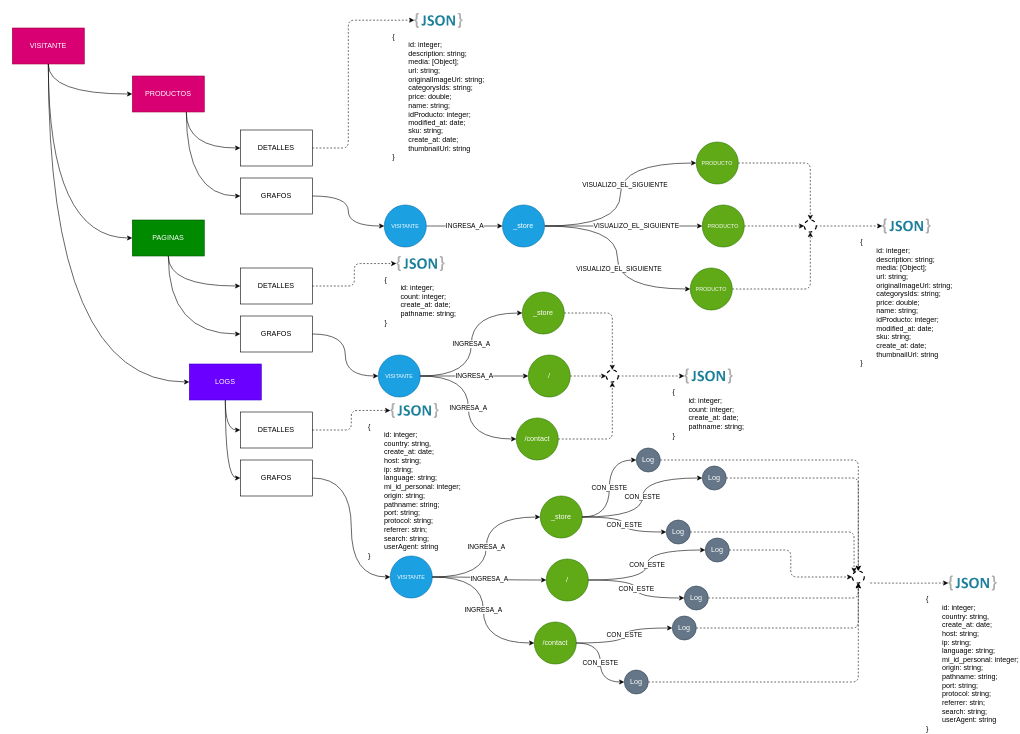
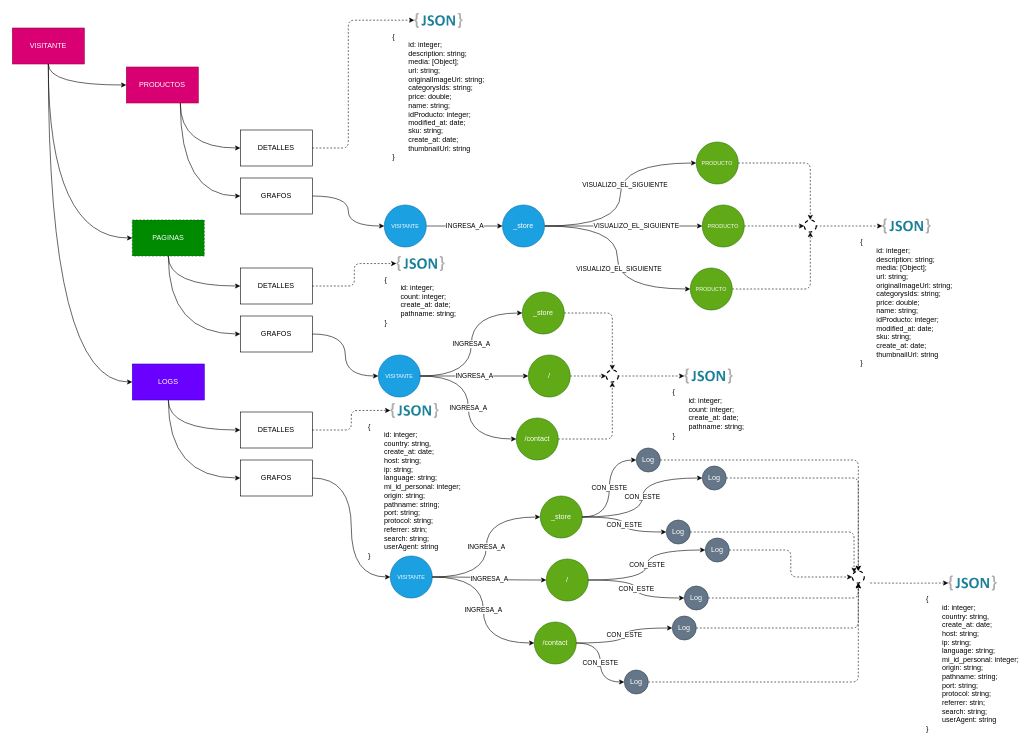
- <mxCell id="4" value="PRODUCTOS" style="rounded=0;whiteSpace=wrap;html=1;fillColor=#d80073;fontColor=#ffffff;strokeColor=#A50040;" parent="1" vertex="1"><mxGeometry x="220" y="126" width="120" height="60" as="geometry" /></mxCell>
+ <mxCell id="4" value="PRODUCTOS" style="rounded=0;whiteSpace=wrap;html=1;fillColor=#d80073;fontColor=#ffffff;strokeColor=#A50040;" parent="1" vertex="1"><mxGeometry x="210" y="111" width="120" height="60" as="geometry" /></mxCell>
- <mxCell id="5" value="PAGINAS" style="rounded=0;whiteSpace=wrap;html=1;fillColor=#008a00;fontColor=#ffffff;strokeColor=#005700;" parent="1" vertex="1"><mxGeometry x="220" y="366" width="120" height="60" as="geometry" /></mxCell>
+ <mxCell id="5" value="PAGINAS" style="rounded=0;whiteSpace=wrap;html=1;fillColor=#008a00;fontColor=#ffffff;strokeColor=#005700;dashed=1;" parent="1" vertex="1"><mxGeometry x="220" y="366" width="120" height="60" as="geometry" /></mxCell>
- <mxCell id="8" value="LOGS" style="rounded=0;whiteSpace=wrap;html=1;fillColor=#6a00ff;fontColor=#ffffff;strokeColor=#3700CC;" parent="1" vertex="1"><mxGeometry x="315" y="606" width="120" height="60" as="geometry" /></mxCell>
+ <mxCell id="8" value="LOGS" style="rounded=0;whiteSpace=wrap;html=1;fillColor=#6a00ff;fontColor=#ffffff;strokeColor=#3700CC;" parent="1" vertex="1"><mxGeometry x="220" y="606" width="120" height="60" as="geometry" /></mxCell>
